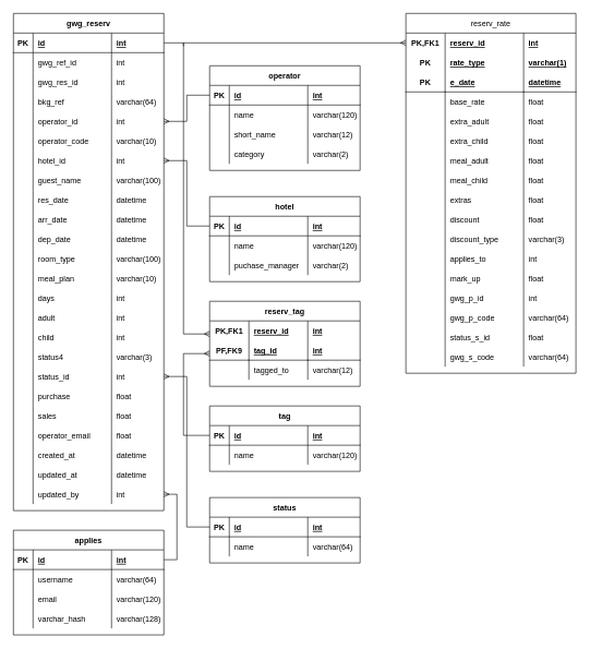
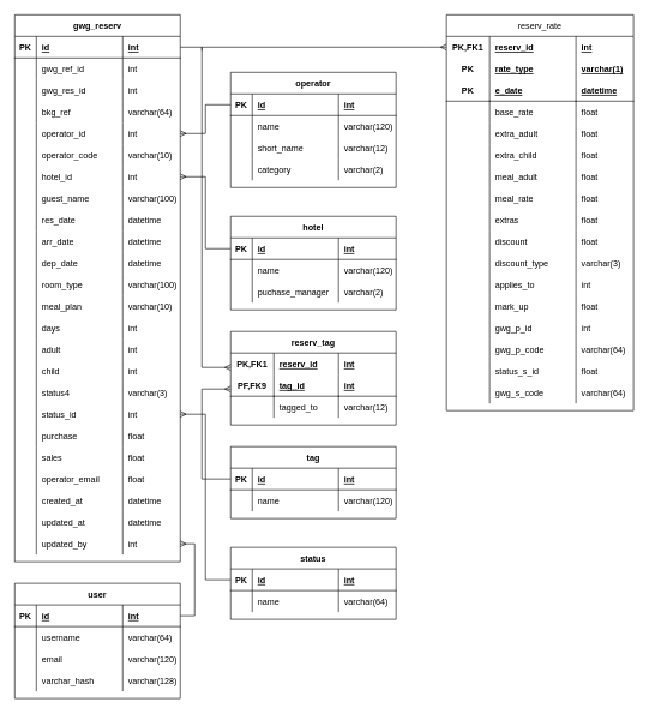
- <mxCell id="130" value="meal_child" style="shape=partialRectangle;connectable=0;fillColor=none;top=0;left=0;bottom=0;right=0;align=left;spacingLeft=6;overflow=hidden;fontFamily=Helvetica;strokeColor=default;" parent="128" vertex="1"><mxGeometry x="60" width="120" height="30" as="geometry"><mxRectangle width="120" height="30" as="alternateBounds" /></mxGeometry></mxCell>
+ <mxCell id="130" value="meal_rate" style="shape=partialRectangle;connectable=0;fillColor=none;top=0;left=0;bottom=0;right=0;align=left;spacingLeft=6;overflow=hidden;fontFamily=Helvetica;strokeColor=default;" parent="128" vertex="1"><mxGeometry x="60" width="120" height="30" as="geometry"><mxRectangle width="120" height="30" as="alternateBounds" /></mxGeometry></mxCell>
- <mxCell id="169" value="applies" style="shape=table;startSize=30;container=1;collapsible=1;childLayout=tableLayout;fixedRows=1;rowLines=0;fontStyle=1;align=center;resizeLast=1;fontFamily=Helvetica;" parent="1" vertex="1"><mxGeometry x="20" y="810" width="230" height="160" as="geometry" /></mxCell>
+ <mxCell id="169" value="user" style="shape=table;startSize=30;container=1;collapsible=1;childLayout=tableLayout;fixedRows=1;rowLines=0;fontStyle=1;align=center;resizeLast=1;fontFamily=Helvetica;" parent="1" vertex="1"><mxGeometry x="20" y="810" width="230" height="160" as="geometry" /></mxCell>
